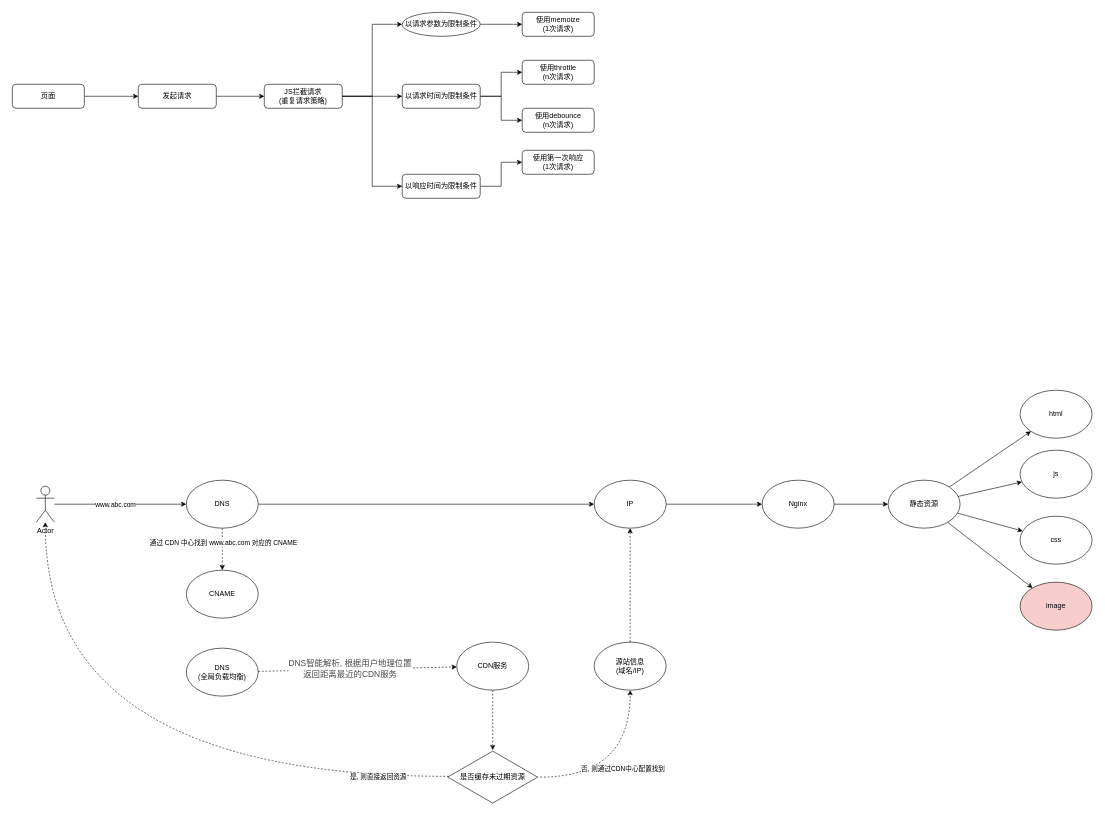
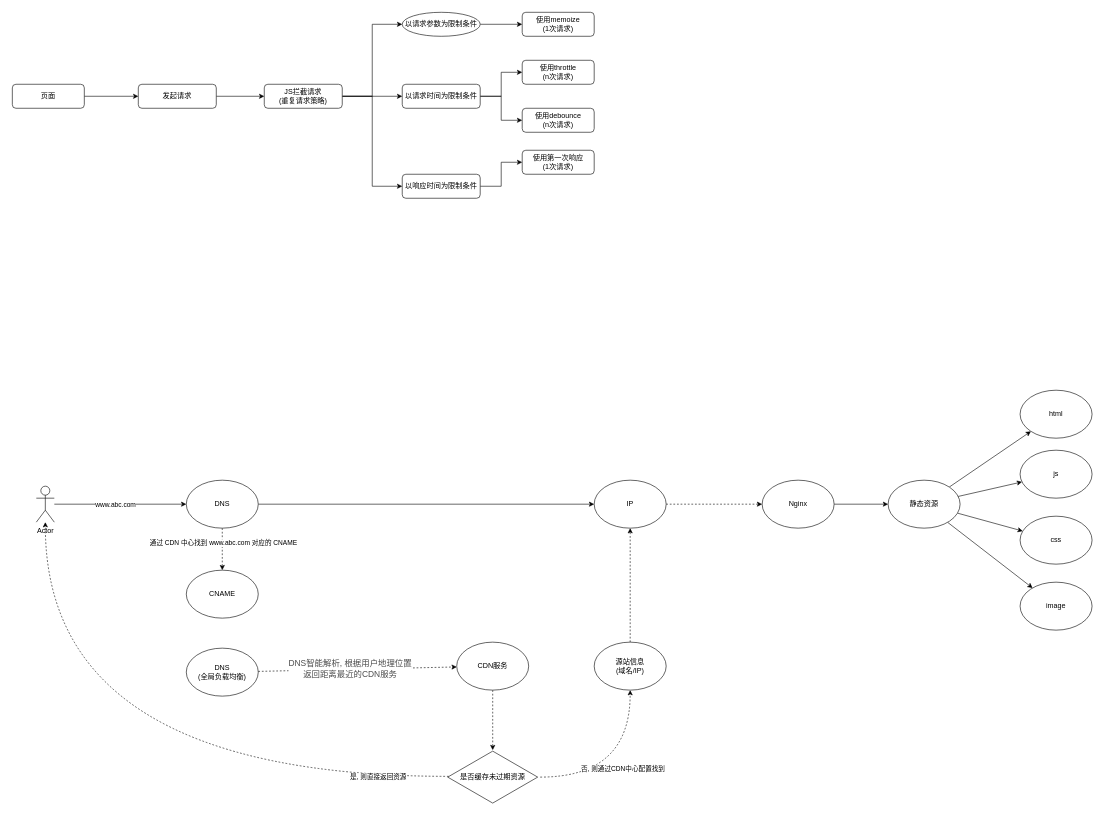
- <mxCell id="21" style="edgeStyle=none;rounded=0;orthogonalLoop=1;jettySize=auto;html=1;" edge="1" parent="1" source="22" target="42"><mxGeometry relative="1" as="geometry" /></mxCell>
+ <mxCell id="21" style="edgeStyle=none;rounded=0;orthogonalLoop=1;jettySize=auto;html=1;dashed=1;" edge="1" parent="1" source="22" target="42"><mxGeometry relative="1" as="geometry" /></mxCell>
- <mxCell id="40" value="image" style="ellipse;whiteSpace=wrap;html=1;fillColor=#f8cecc;" vertex="1" parent="1"><mxGeometry x="1700" y="970" width="120" height="80" as="geometry" /></mxCell>
+ <mxCell id="40" value="image" style="ellipse;whiteSpace=wrap;html=1;" vertex="1" parent="1"><mxGeometry x="1700" y="970" width="120" height="80" as="geometry" /></mxCell>
